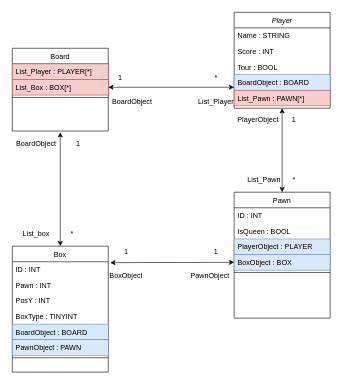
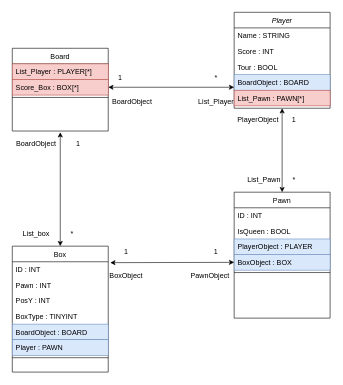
- <mxCell id="10" value="List_Box : BOX[*]" style="text;align=left;verticalAlign=top;spacingLeft=4;spacingRight=4;overflow=hidden;rotatable=0;points=[[0,0.5],[1,0.5]];portConstraint=eastwest;rounded=0;shadow=0;html=0;fillColor=#f8cecc;strokeColor=#b85450;fontColor=#000000;" parent="8" vertex="1"><mxGeometry y="52" width="160" height="26" as="geometry" /></mxCell>
+ <mxCell id="10" value="Score_Box : BOX[*]" style="text;align=left;verticalAlign=top;spacingLeft=4;spacingRight=4;overflow=hidden;rotatable=0;points=[[0,0.5],[1,0.5]];portConstraint=eastwest;rounded=0;shadow=0;html=0;fillColor=#f8cecc;strokeColor=#b85450;fontColor=#000000;" parent="8" vertex="1"><mxGeometry y="52" width="160" height="26" as="geometry" /></mxCell>
- <mxCell id="18" value="PawnObject : PAWN" style="text;align=left;verticalAlign=top;spacingLeft=4;spacingRight=4;overflow=hidden;rotatable=0;points=[[0,0.5],[1,0.5]];portConstraint=eastwest;fillColor=#dae8fc;strokeColor=#6c8ebf;fontColor=#000000;" parent="12" vertex="1"><mxGeometry y="156" width="160" height="26" as="geometry" /></mxCell>
+ <mxCell id="18" value="Player : PAWN" style="text;align=left;verticalAlign=top;spacingLeft=4;spacingRight=4;overflow=hidden;rotatable=0;points=[[0,0.5],[1,0.5]];portConstraint=eastwest;fillColor=#dae8fc;strokeColor=#6c8ebf;fontColor=#000000;" parent="12" vertex="1"><mxGeometry y="156" width="160" height="26" as="geometry" /></mxCell>
